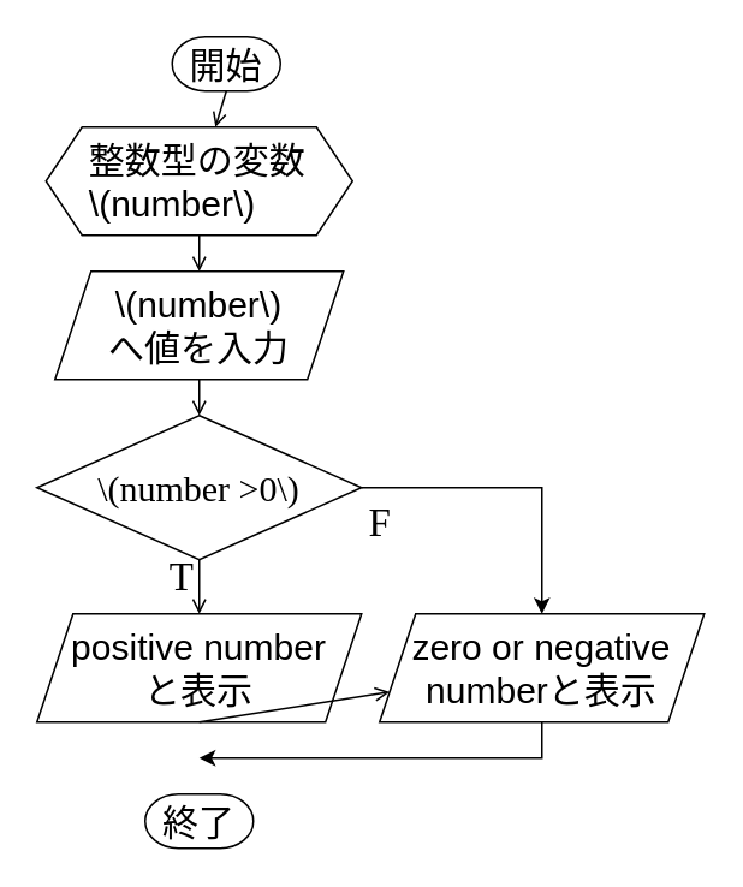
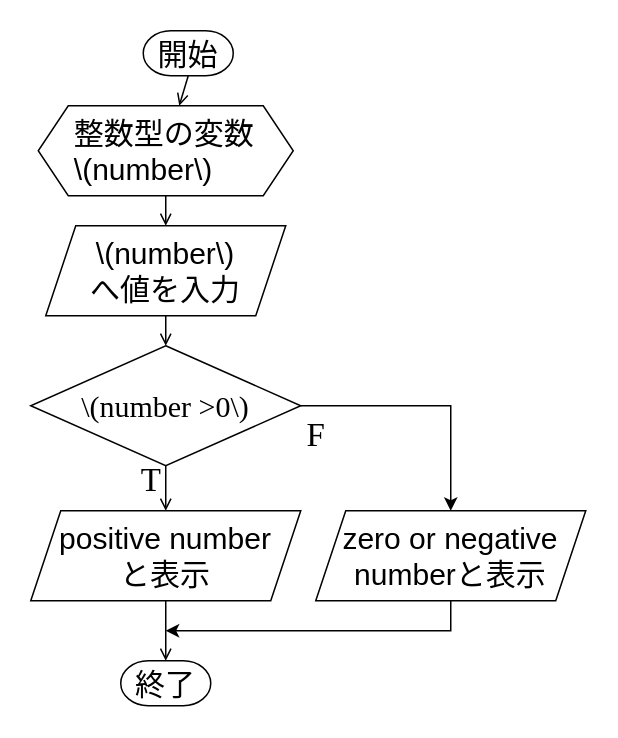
- <mxCell id="15" style="edgeStyle=none;html=1;exitX=0.5;exitY=1;exitDx=0;exitDy=0;endArrow=open;endFill=0;" edge="1" parent="1" source="11" target="17"><mxGeometry relative="1" as="geometry" /></mxCell>
+ <mxCell id="15" style="edgeStyle=none;html=1;exitX=0.5;exitY=1;exitDx=0;exitDy=0;entryX=0.5;entryY=0;entryDx=0;entryDy=0;entryPerimeter=0;endArrow=open;endFill=0;" edge="1" parent="1" source="11" target="14"><mxGeometry relative="1" as="geometry" /></mxCell>
